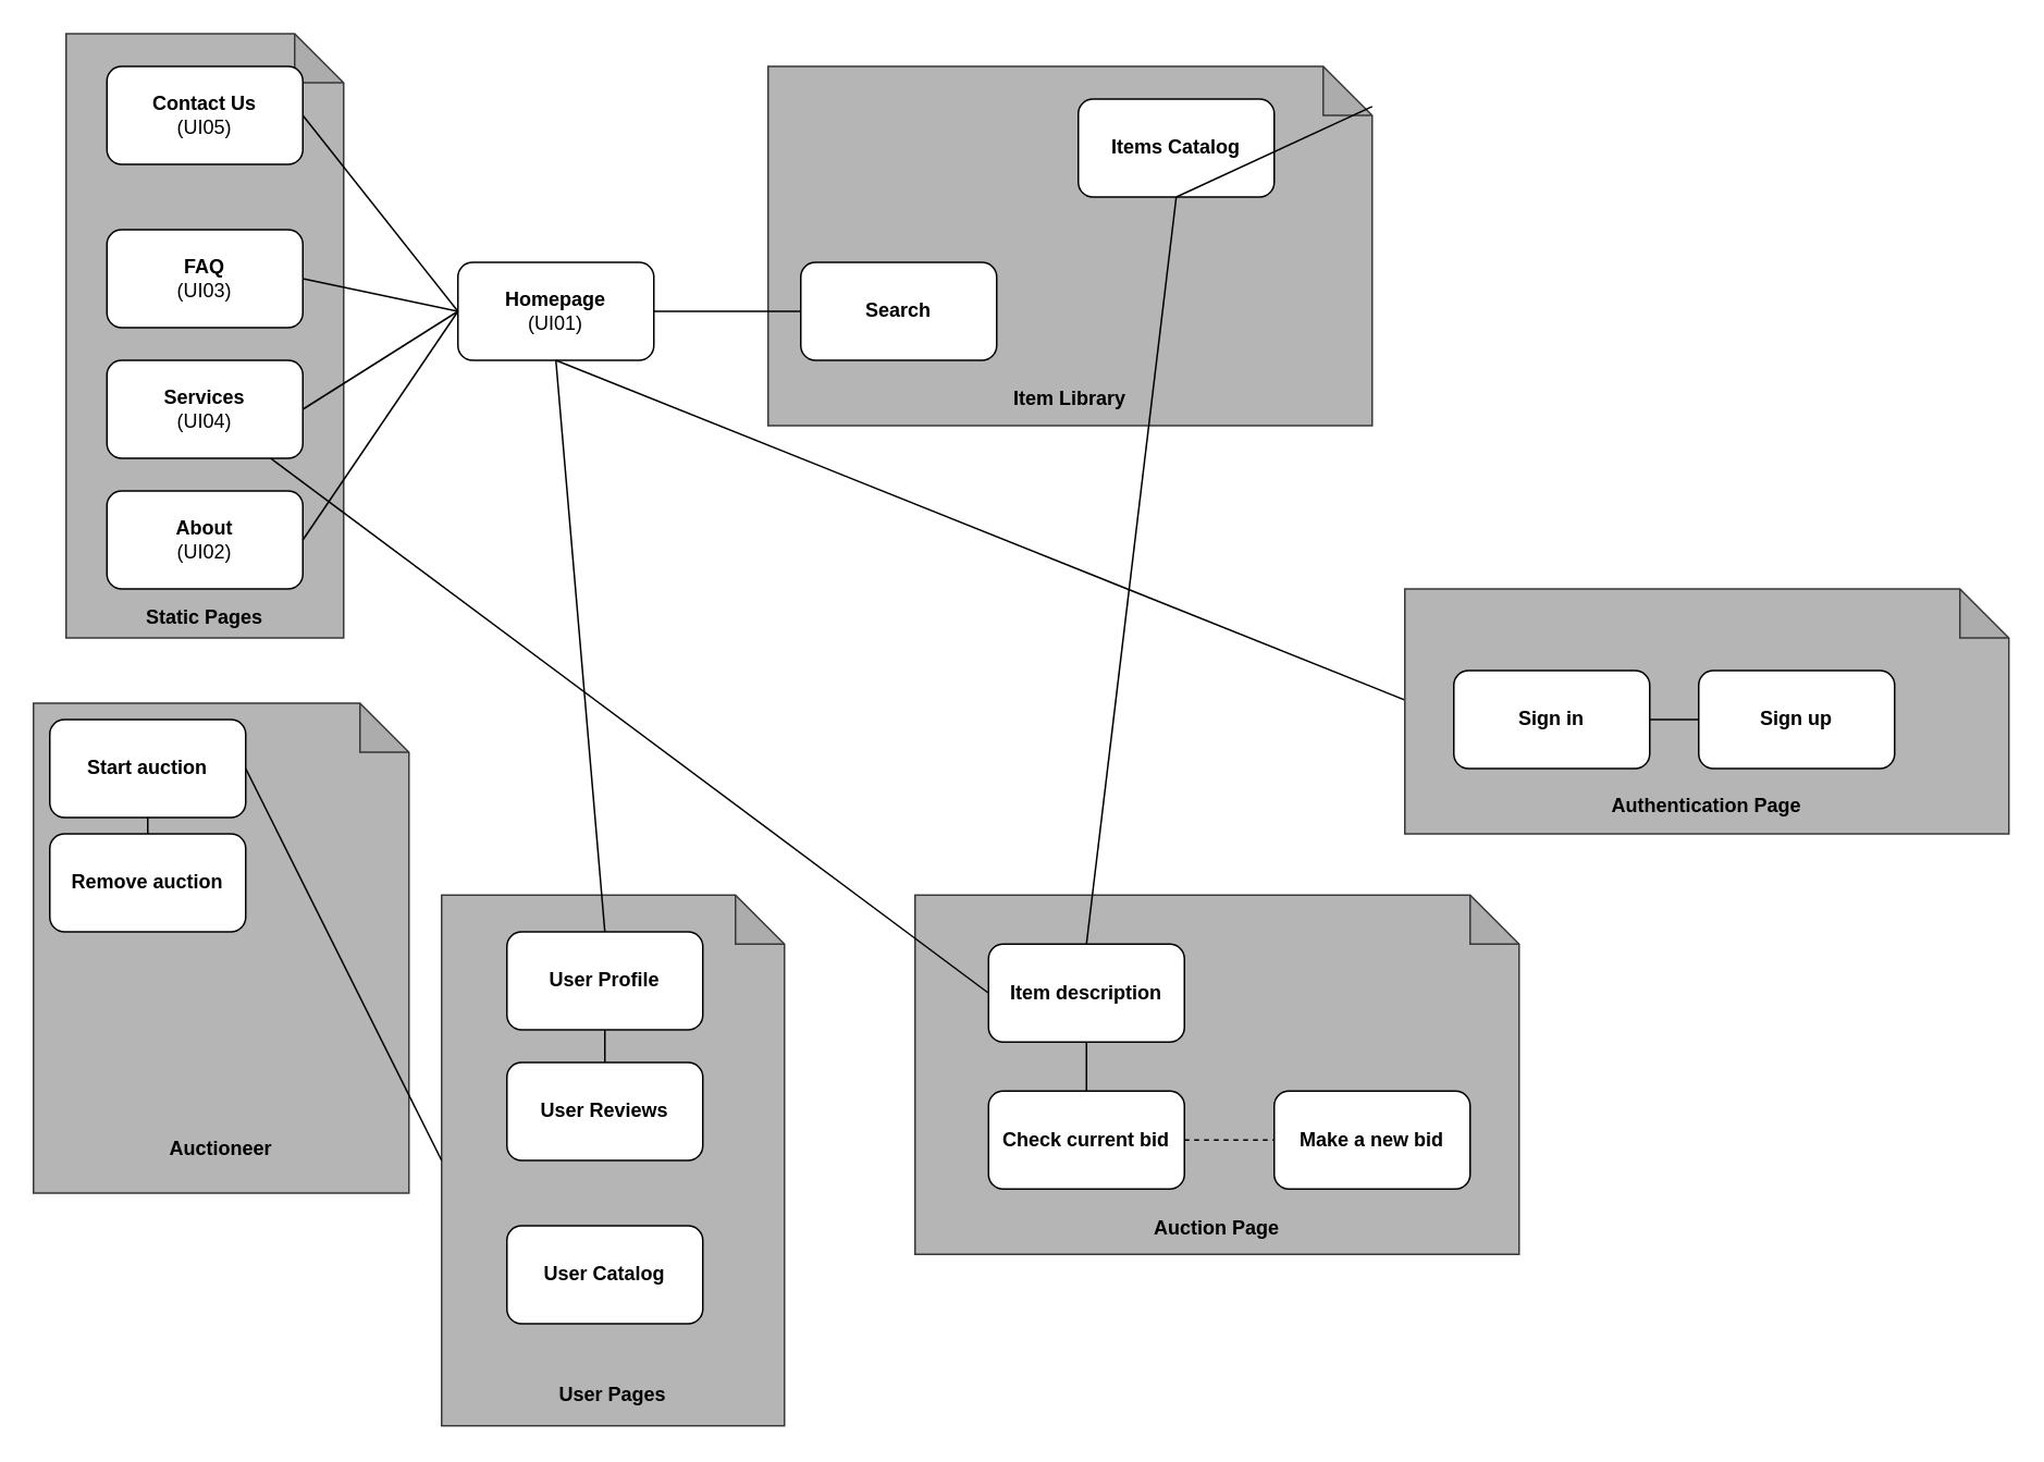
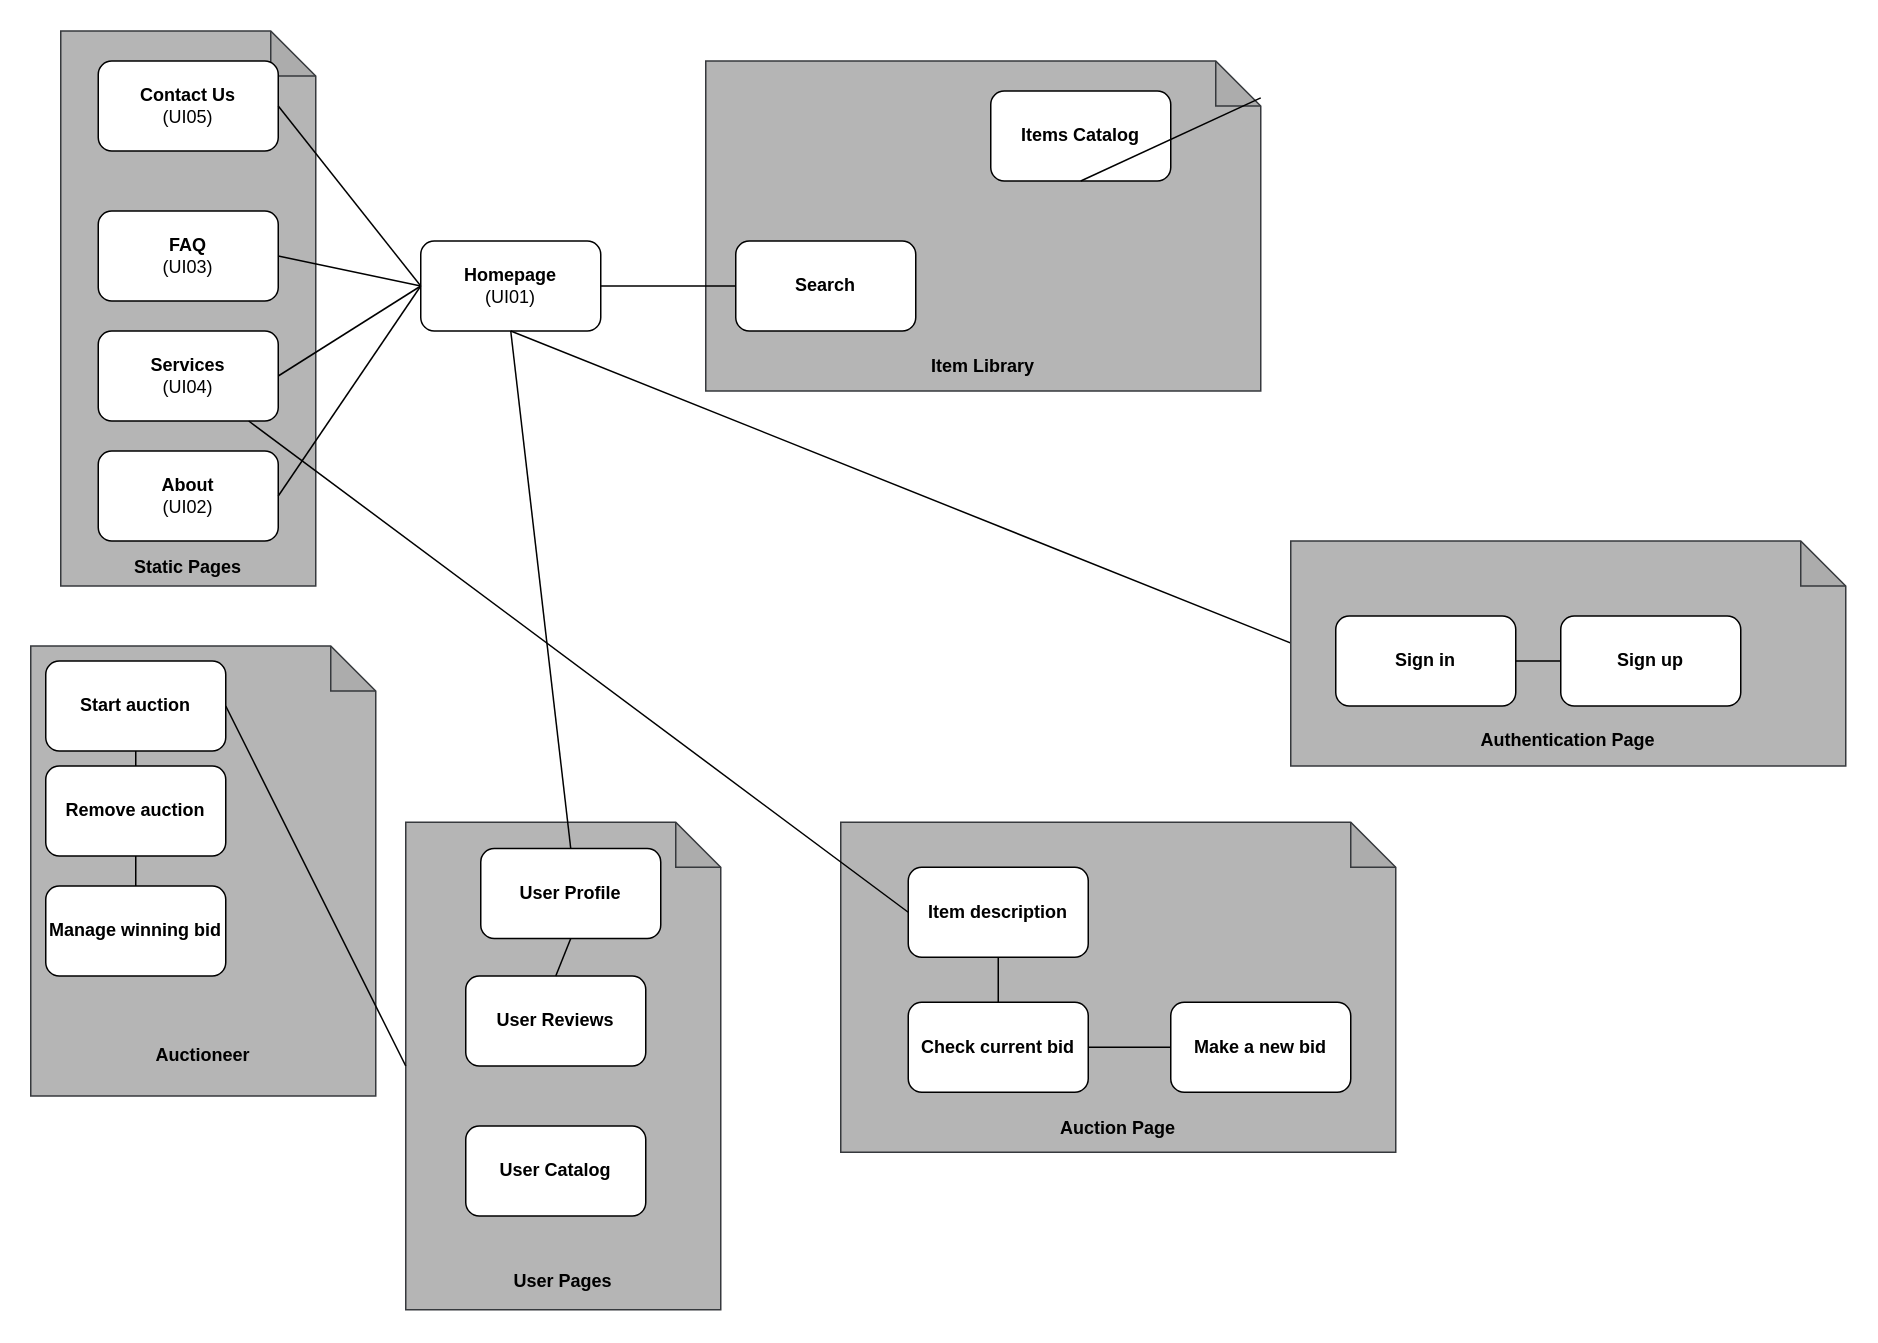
- <mxCell id="42" value="" style="endArrow=none;html=1;rounded=1;strokeColor=default;entryX=0.5;entryY=1;entryDx=0;entryDy=0;exitX=0.5;exitY=0;exitDx=0;exitDy=0;" edge="1" parent="1" source="35" target="10"><mxGeometry width="50" height="50" relative="1" as="geometry"><mxPoint x="700" y="410" as="sourcePoint" /><mxPoint x="560" y="170" as="targetPoint" /></mxGeometry></mxCell>
+ <mxCell id="29" value="" style="endArrow=none;html=1;rounded=1;strokeColor=default;exitX=0.5;exitY=1;exitDx=0;exitDy=0;entryX=0.5;entryY=0;entryDx=0;entryDy=0;" edge="1" parent="1" source="25" target="26"><mxGeometry width="50" height="50" relative="1" as="geometry"><mxPoint x="170" y="490" as="sourcePoint" /><mxPoint x="320" y="507.5" as="targetPoint" /></mxGeometry></mxCell>
- <mxCell id="12" value="&lt;b&gt;User Profile&lt;/b&gt;" style="rounded=1;whiteSpace=wrap;html=1;fillColor=#FFFFFF;" parent="1" vertex="1"><mxGeometry x="310" y="570" width="120" height="60" as="geometry" /></mxCell>
+ <mxCell id="12" value="&lt;b&gt;User Profile&lt;/b&gt;" style="rounded=1;whiteSpace=wrap;html=1;fillColor=#FFFFFF;" parent="1" vertex="1"><mxGeometry x="320" y="565" width="120" height="60" as="geometry" /></mxCell>
+ <mxCell id="26" value="&lt;b&gt;Manage winning bid&lt;/b&gt;" style="rounded=1;whiteSpace=wrap;html=1;fillColor=#FFFFFF;" vertex="1" parent="1"><mxGeometry x="30" y="590" width="120" height="60" as="geometry" /></mxCell>
- <mxCell id="34" value="" style="endArrow=none;html=1;rounded=1;strokeColor=default;exitX=1;exitY=0.5;exitDx=0;exitDy=0;entryX=0;entryY=0.5;entryDx=0;entryDy=0;dashed=1;" edge="1" parent="1" source="32" target="33"><mxGeometry width="50" height="50" relative="1" as="geometry"><mxPoint x="485" y="797.5" as="sourcePoint" /><mxPoint x="615" y="667.5" as="targetPoint" /></mxGeometry></mxCell>
+ <mxCell id="34" value="" style="endArrow=none;html=1;rounded=1;strokeColor=default;exitX=1;exitY=0.5;exitDx=0;exitDy=0;entryX=0;entryY=0.5;entryDx=0;entryDy=0;" edge="1" parent="1" source="32" target="33"><mxGeometry width="50" height="50" relative="1" as="geometry"><mxPoint x="485" y="797.5" as="sourcePoint" /><mxPoint x="615" y="667.5" as="targetPoint" /></mxGeometry></mxCell>
